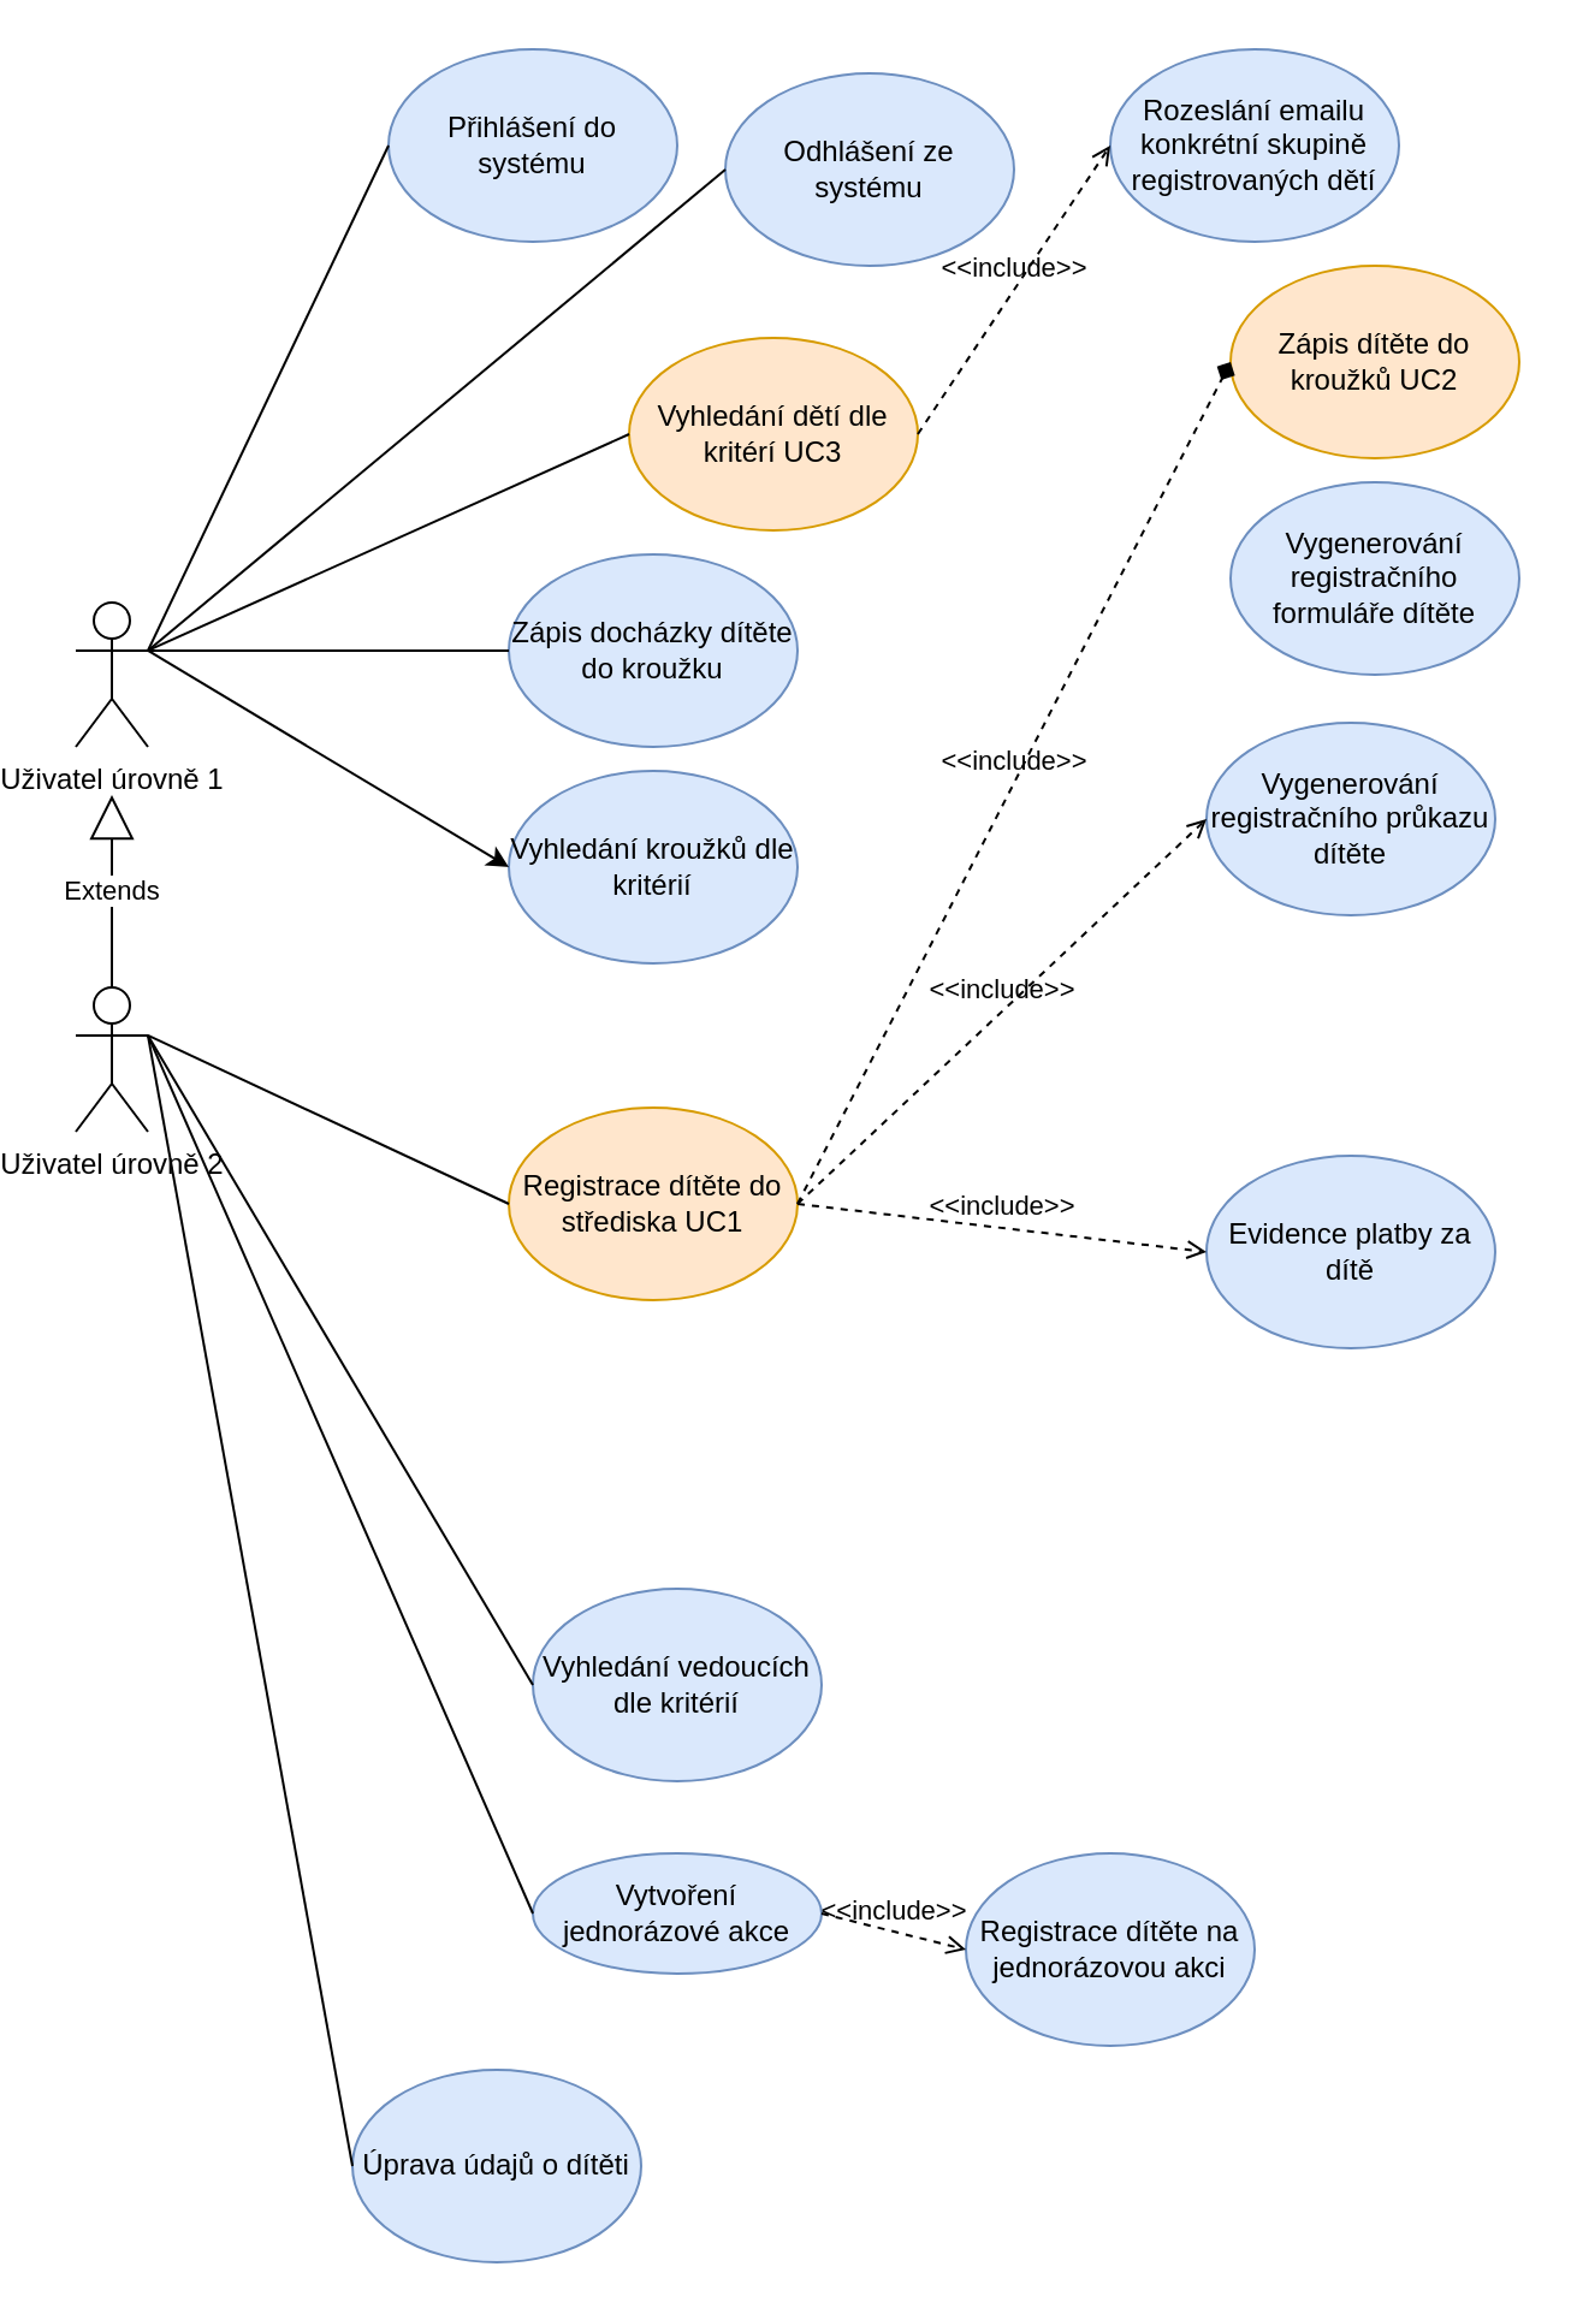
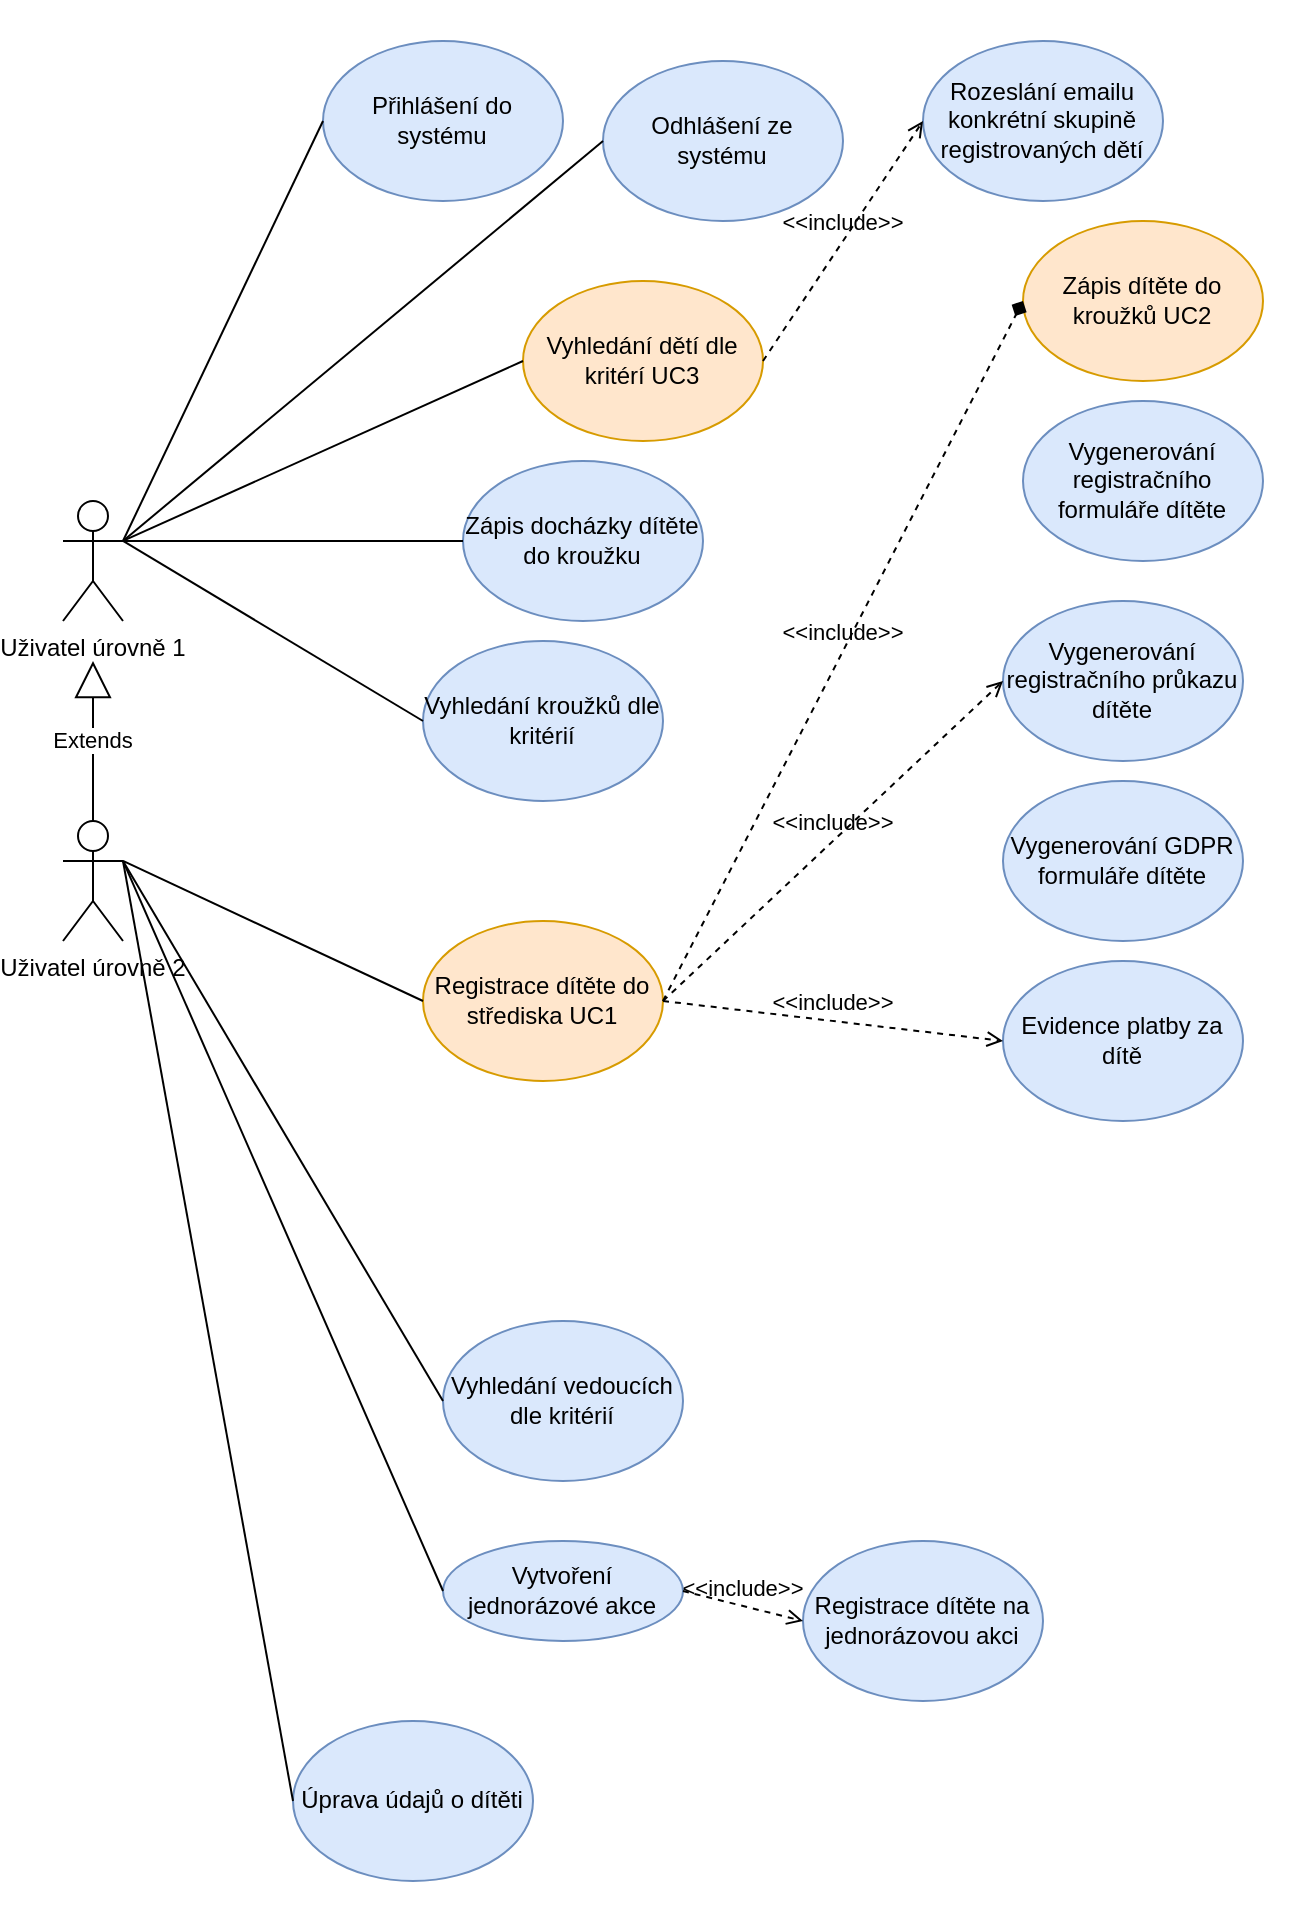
- <mxCell id="9" value="Zápis docházky dítěte do kroužku" style="ellipse;whiteSpace=wrap;html=1;fillColor=#dae8fc;strokeColor=#6c8ebf;" parent="1" vertex="1"><mxGeometry x="200" y="230" width="120" height="80" as="geometry" /></mxCell>
+ <mxCell id="9" value="Zápis docházky dítěte do kroužku" style="ellipse;whiteSpace=wrap;html=1;fillColor=#dae8fc;strokeColor=#6c8ebf;" parent="1" vertex="1"><mxGeometry x="220" y="230" width="120" height="80" as="geometry" /></mxCell>
- <mxCell id="26" value="" style="endArrow=classic;html=1;entryX=0;entryY=0.5;entryDx=0;entryDy=0;exitX=1;exitY=0.333;exitDx=0;exitDy=0;exitPerimeter=0;" parent="1" target="11" edge="1" source="4"><mxGeometry width="50" height="50" relative="1" as="geometry"><mxPoint x="80" y="290" as="sourcePoint" /><mxPoint x="180" y="610" as="targetPoint" /></mxGeometry></mxCell>
+ <mxCell id="26" value="" style="endArrow=none;html=1;entryX=0;entryY=0.5;entryDx=0;entryDy=0;exitX=1;exitY=0.333;exitDx=0;exitDy=0;exitPerimeter=0;" parent="1" target="11" edge="1" source="4"><mxGeometry width="50" height="50" relative="1" as="geometry"><mxPoint x="80" y="290" as="sourcePoint" /><mxPoint x="180" y="610" as="targetPoint" /></mxGeometry></mxCell>
+ <mxCell id="15" value="Vygenerování GDPR formuláře dítěte" style="ellipse;whiteSpace=wrap;html=1;fillColor=#dae8fc;strokeColor=#6c8ebf;" parent="1" vertex="1"><mxGeometry x="490" y="390" width="120" height="80" as="geometry" /></mxCell>
